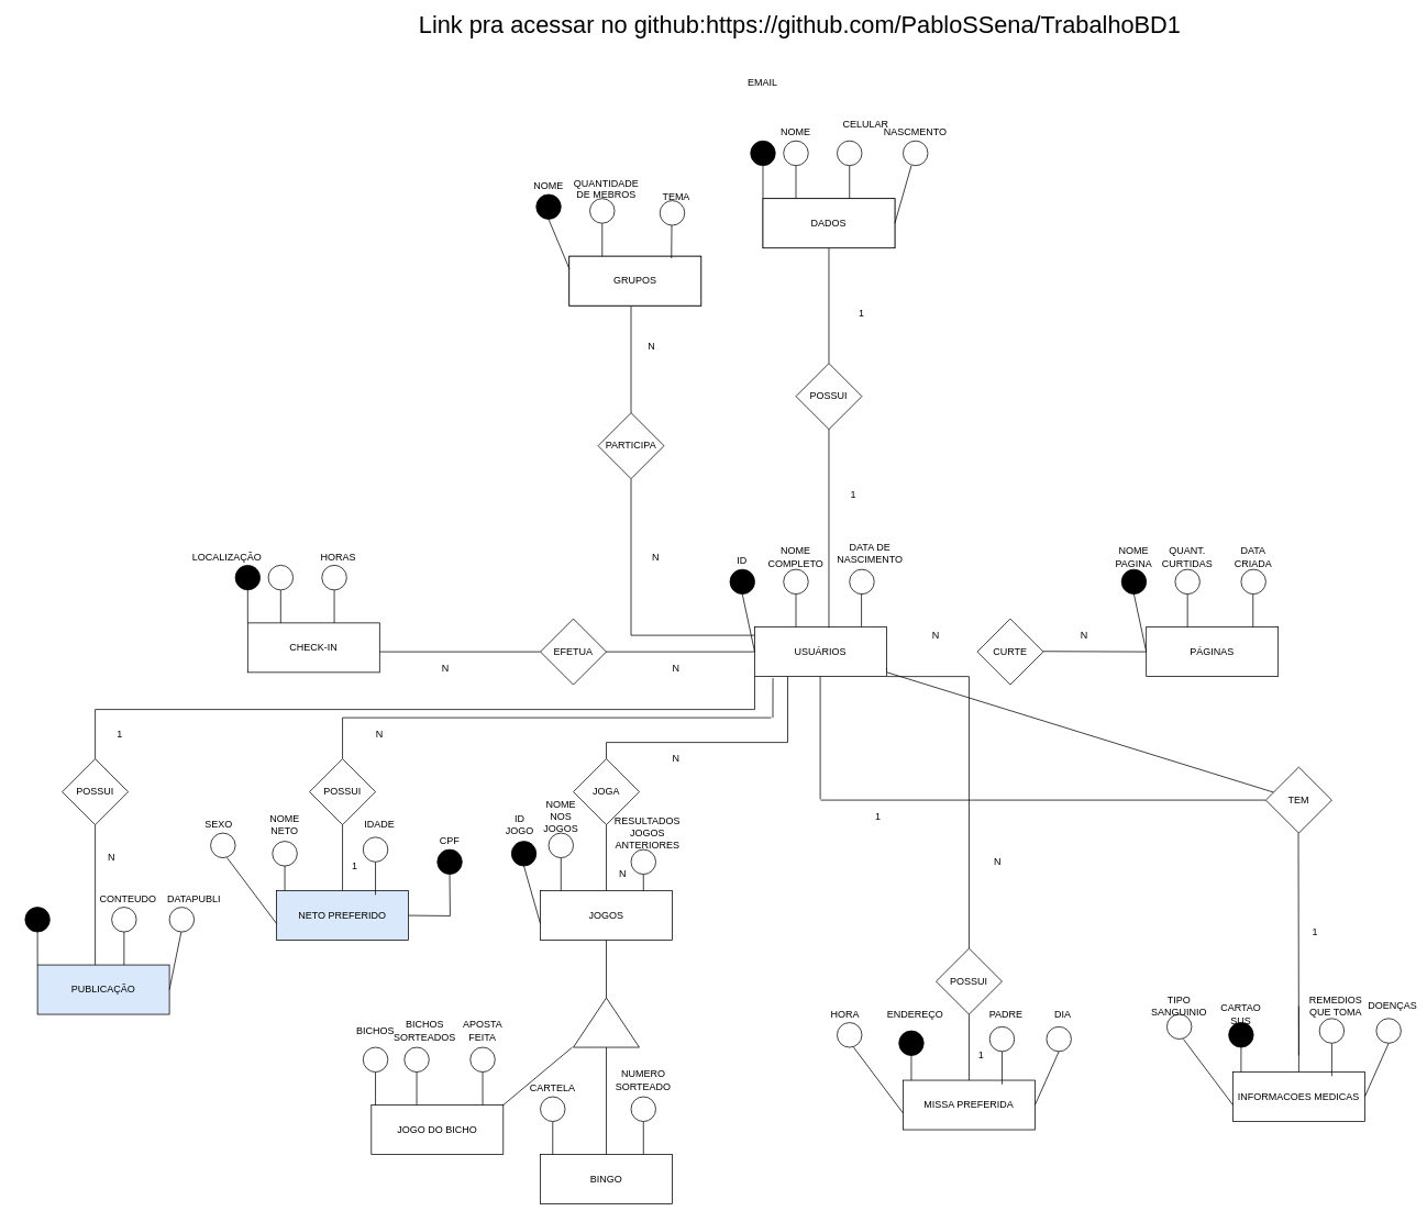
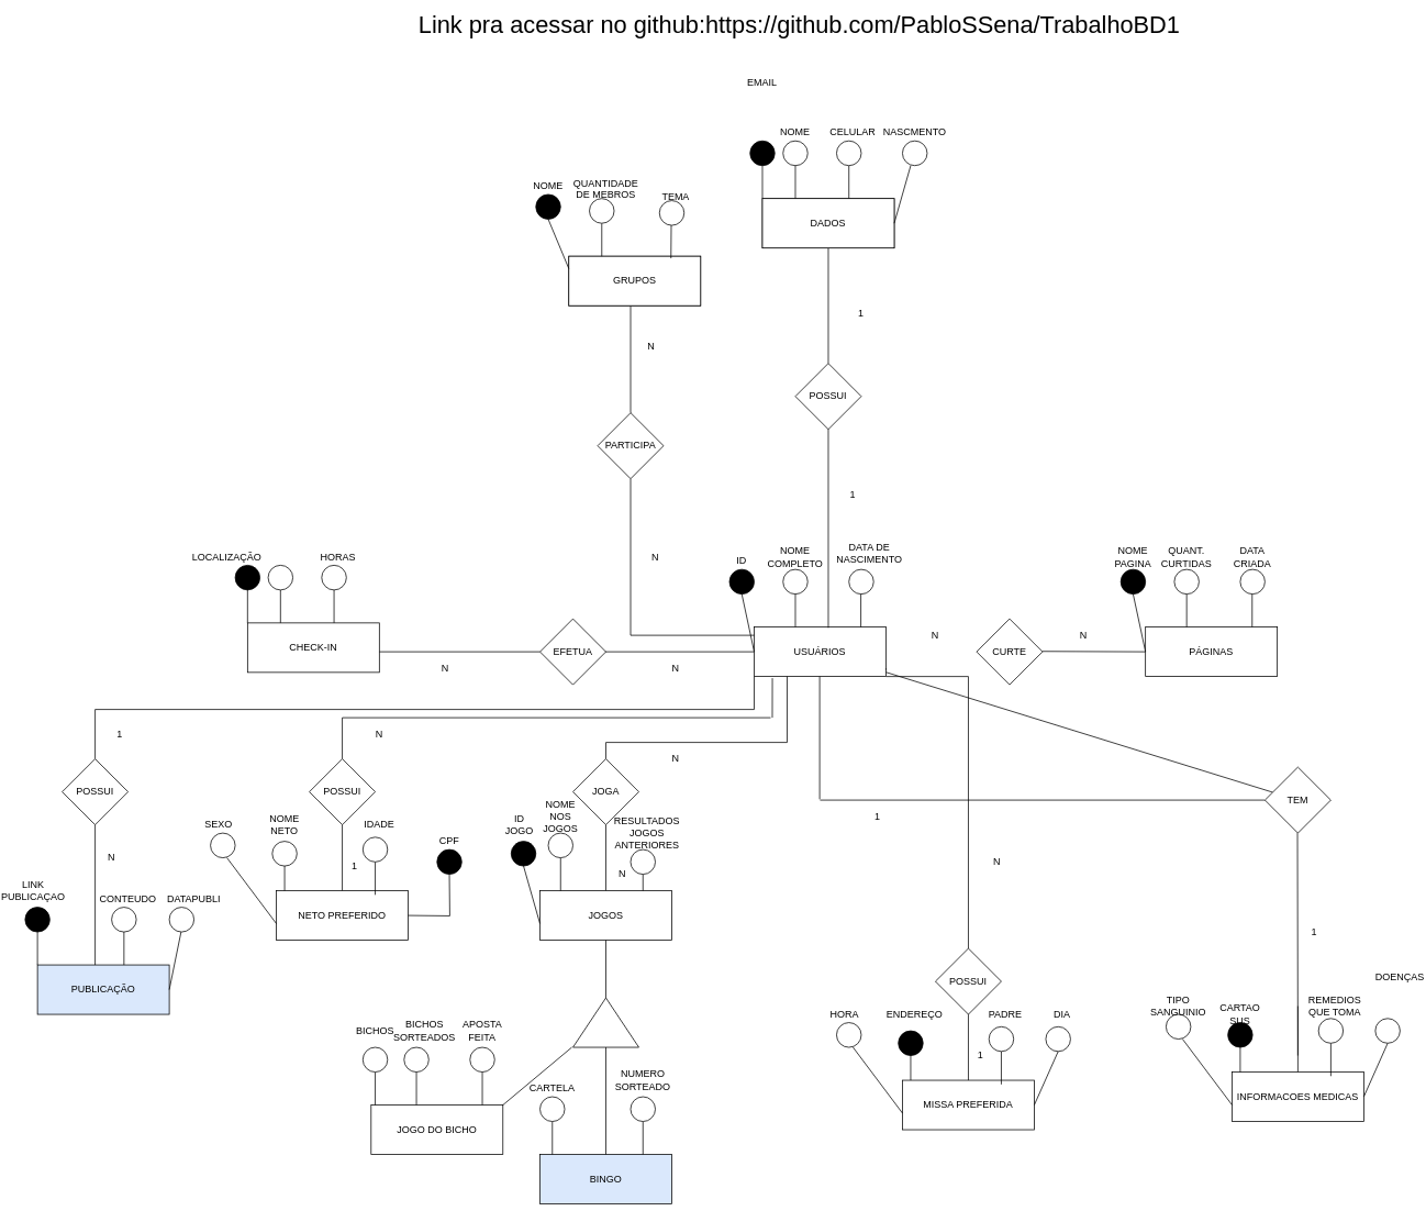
- <mxCell id="113" value="CELULAR" style="text;html=1;strokeColor=none;fillColor=none;align=center;verticalAlign=middle;whiteSpace=wrap;rounded=0;" parent="1" vertex="1"><mxGeometry x="1030" y="140" width="40" height="20" as="geometry" /></mxCell>
+ <mxCell id="113" value="CELULAR" style="text;html=1;strokeColor=none;fillColor=none;align=center;verticalAlign=middle;whiteSpace=wrap;rounded=0;" parent="1" vertex="1"><mxGeometry x="1015" y="150" width="40" height="20" as="geometry" /></mxCell>
+ <mxCell id="91" value="LINK PUBLICAÇAO" style="text;html=1;strokeColor=none;fillColor=none;align=center;verticalAlign=middle;whiteSpace=wrap;rounded=0;" parent="1" vertex="1"><mxGeometry x="20" y="1070" width="40" height="20" as="geometry" /></mxCell>
- <mxCell id="71" value="NETO PREFERIDO" style="rounded=0;whiteSpace=wrap;html=1;fillColor=#dae8fc;" parent="1" vertex="1"><mxGeometry x="335" y="1080" width="160" height="60" as="geometry" /></mxCell>
+ <mxCell id="71" value="NETO PREFERIDO" style="rounded=0;whiteSpace=wrap;html=1;" parent="1" vertex="1"><mxGeometry x="335" y="1080" width="160" height="60" as="geometry" /></mxCell>
- <mxCell id="189" value="DOENÇAS" style="text;html=1;strokeColor=none;fillColor=none;align=center;verticalAlign=middle;whiteSpace=wrap;rounded=0;" vertex="1" parent="1"><mxGeometry x="1669" y="1210" width="40" height="20" as="geometry" /></mxCell>
+ <mxCell id="189" value="DOENÇAS" style="text;html=1;strokeColor=none;fillColor=none;align=center;verticalAlign=middle;whiteSpace=wrap;rounded=0;" vertex="1" parent="1"><mxGeometry x="1679" y="1175" width="40" height="20" as="geometry" /></mxCell>
- <mxCell id="46" value="BINGO" style="rounded=0;whiteSpace=wrap;html=1;" parent="1" vertex="1"><mxGeometry x="655" y="1400" width="160" height="60" as="geometry" /></mxCell>
+ <mxCell id="46" value="BINGO" style="rounded=0;whiteSpace=wrap;html=1;fillColor=#dae8fc;" parent="1" vertex="1"><mxGeometry x="655" y="1400" width="160" height="60" as="geometry" /></mxCell>
